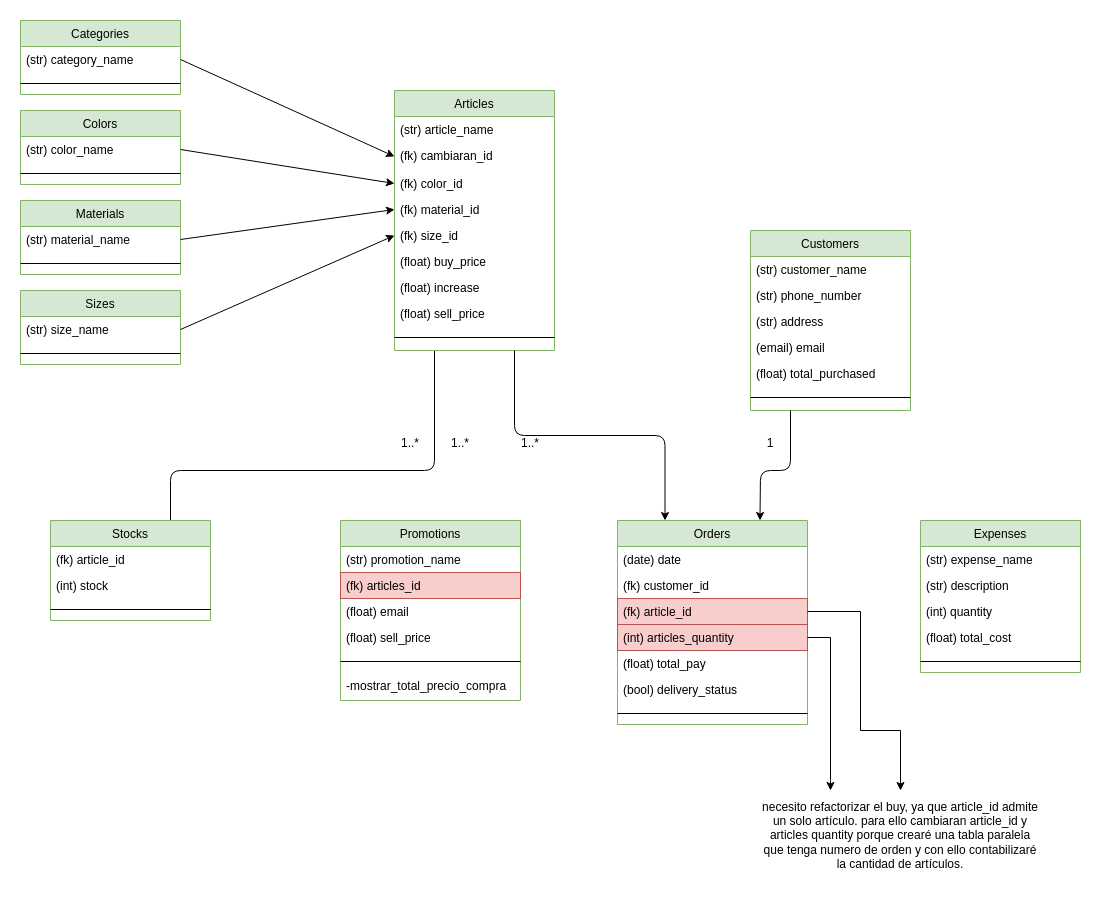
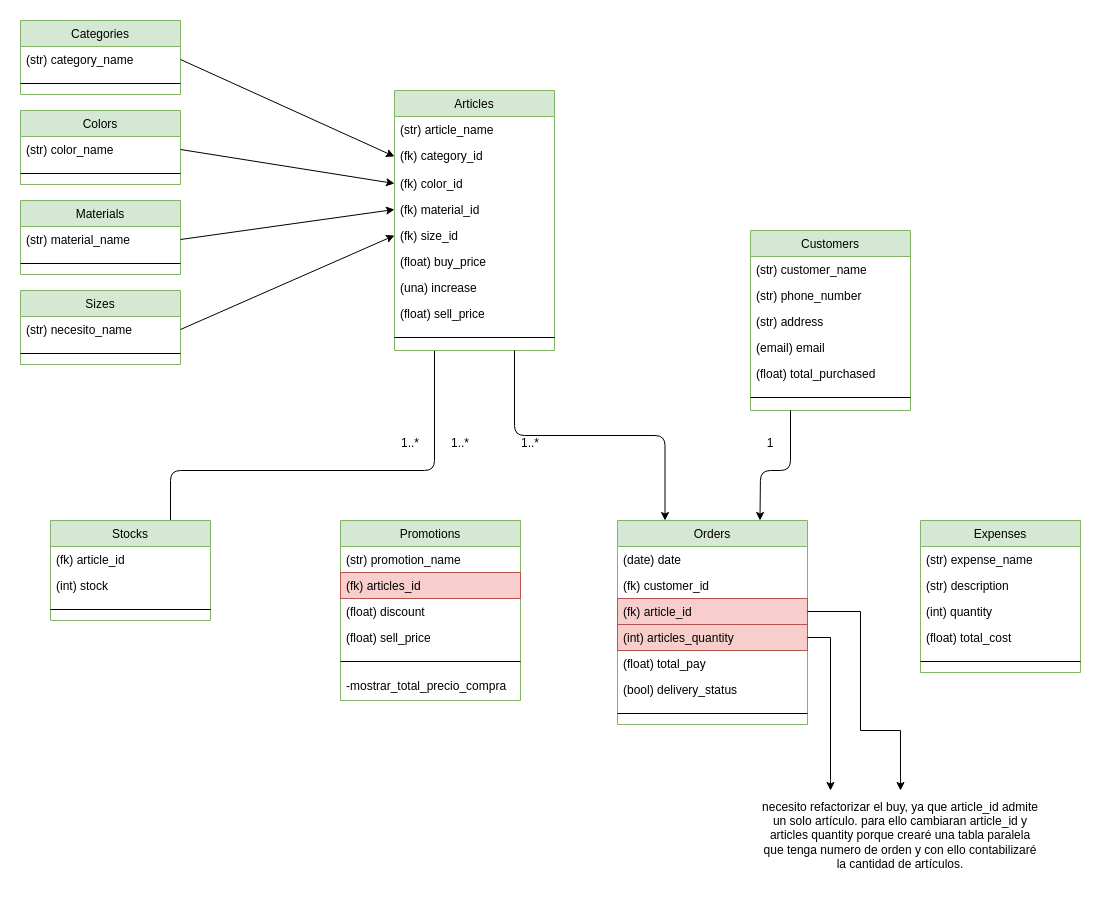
- <mxCell id="5" value="(fk) cambiaran_id" style="text;align=left;verticalAlign=top;spacingLeft=4;spacingRight=4;overflow=hidden;rotatable=0;points=[[0,0.5],[1,0.5]];portConstraint=eastwest;rounded=0;shadow=0;html=0;" parent="3" vertex="1"><mxGeometry y="52" width="160" height="28" as="geometry" /></mxCell>
+ <mxCell id="5" value="(fk) category_id" style="text;align=left;verticalAlign=top;spacingLeft=4;spacingRight=4;overflow=hidden;rotatable=0;points=[[0,0.5],[1,0.5]];portConstraint=eastwest;rounded=0;shadow=0;html=0;" parent="3" vertex="1"><mxGeometry y="52" width="160" height="28" as="geometry" /></mxCell>
- <mxCell id="10" value="(float) increase" style="text;align=left;verticalAlign=top;spacingLeft=4;spacingRight=4;overflow=hidden;rotatable=0;points=[[0,0.5],[1,0.5]];portConstraint=eastwest;rounded=0;shadow=0;html=0;" parent="3" vertex="1"><mxGeometry y="184" width="160" height="26" as="geometry" /></mxCell>
+ <mxCell id="10" value="(una) increase" style="text;align=left;verticalAlign=top;spacingLeft=4;spacingRight=4;overflow=hidden;rotatable=0;points=[[0,0.5],[1,0.5]];portConstraint=eastwest;rounded=0;shadow=0;html=0;" parent="3" vertex="1"><mxGeometry y="184" width="160" height="26" as="geometry" /></mxCell>
- <mxCell id="58" value="(str) size_name" style="text;align=left;verticalAlign=top;spacingLeft=4;spacingRight=4;overflow=hidden;rotatable=0;points=[[0,0.5],[1,0.5]];portConstraint=eastwest;rounded=0;shadow=0;html=0;" parent="57" vertex="1"><mxGeometry y="26" width="160" height="26" as="geometry" /></mxCell>
+ <mxCell id="58" value="(str) necesito_name" style="text;align=left;verticalAlign=top;spacingLeft=4;spacingRight=4;overflow=hidden;rotatable=0;points=[[0,0.5],[1,0.5]];portConstraint=eastwest;rounded=0;shadow=0;html=0;" parent="57" vertex="1"><mxGeometry y="26" width="160" height="26" as="geometry" /></mxCell>
- <mxCell id="16" value="(float) email" style="text;align=left;verticalAlign=top;spacingLeft=4;spacingRight=4;overflow=hidden;rotatable=0;points=[[0,0.5],[1,0.5]];portConstraint=eastwest;" parent="13" vertex="1"><mxGeometry y="78" width="180" height="26" as="geometry" /></mxCell>
+ <mxCell id="16" value="(float) discount" style="text;align=left;verticalAlign=top;spacingLeft=4;spacingRight=4;overflow=hidden;rotatable=0;points=[[0,0.5],[1,0.5]];portConstraint=eastwest;" parent="13" vertex="1"><mxGeometry y="78" width="180" height="26" as="geometry" /></mxCell>
